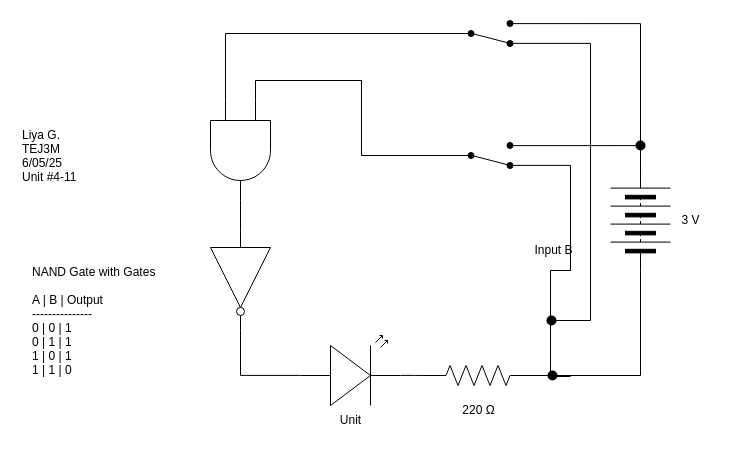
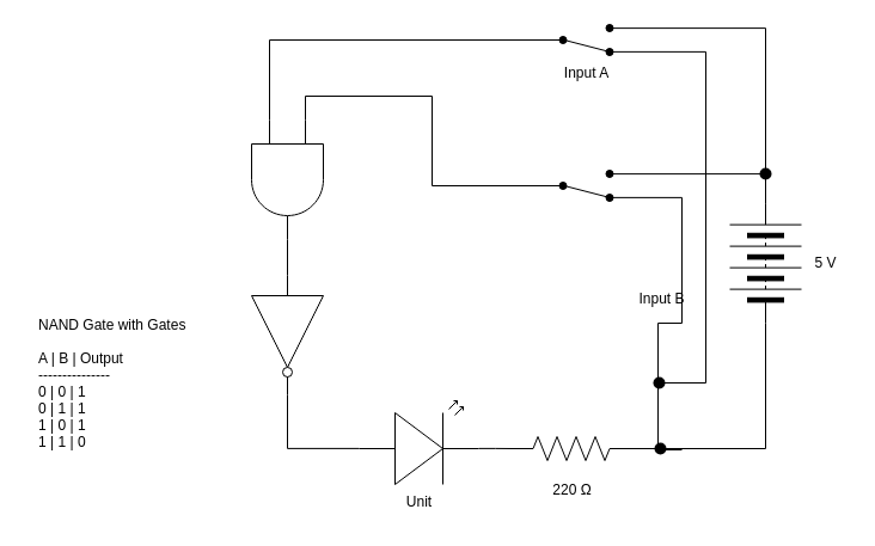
+ <mxCell id="10" value="Input A" style="text;html=1;align=center;verticalAlign=middle;resizable=0;points=[];autosize=1;strokeColor=none;fillColor=none;" vertex="1" parent="1"><mxGeometry x="460" y="46" width="60" height="30" as="geometry" /></mxCell>
- <mxCell id="4" value="Liya G.&#10;TEJ3M&#10;6/05/25&#10;Unit #4-11" style="text;align=left;verticalAlign=middle;resizable=0;points=[];autosize=1;strokeColor=none;fillColor=none;" vertex="1" parent="1"><mxGeometry x="20" y="120" width="80" height="70" as="geometry" /></mxCell>
- <mxCell id="22" value="3 V" style="text;html=1;align=center;verticalAlign=middle;resizable=0;points=[];autosize=1;strokeColor=none;fillColor=none;" vertex="1" parent="1"><mxGeometry x="670" y="205" width="40" height="30" as="geometry" /></mxCell>
+ <mxCell id="22" value="5 V" style="text;html=1;align=center;verticalAlign=middle;resizable=0;points=[];autosize=1;strokeColor=none;fillColor=none;" vertex="1" parent="1"><mxGeometry x="670" y="205" width="40" height="30" as="geometry" /></mxCell>
